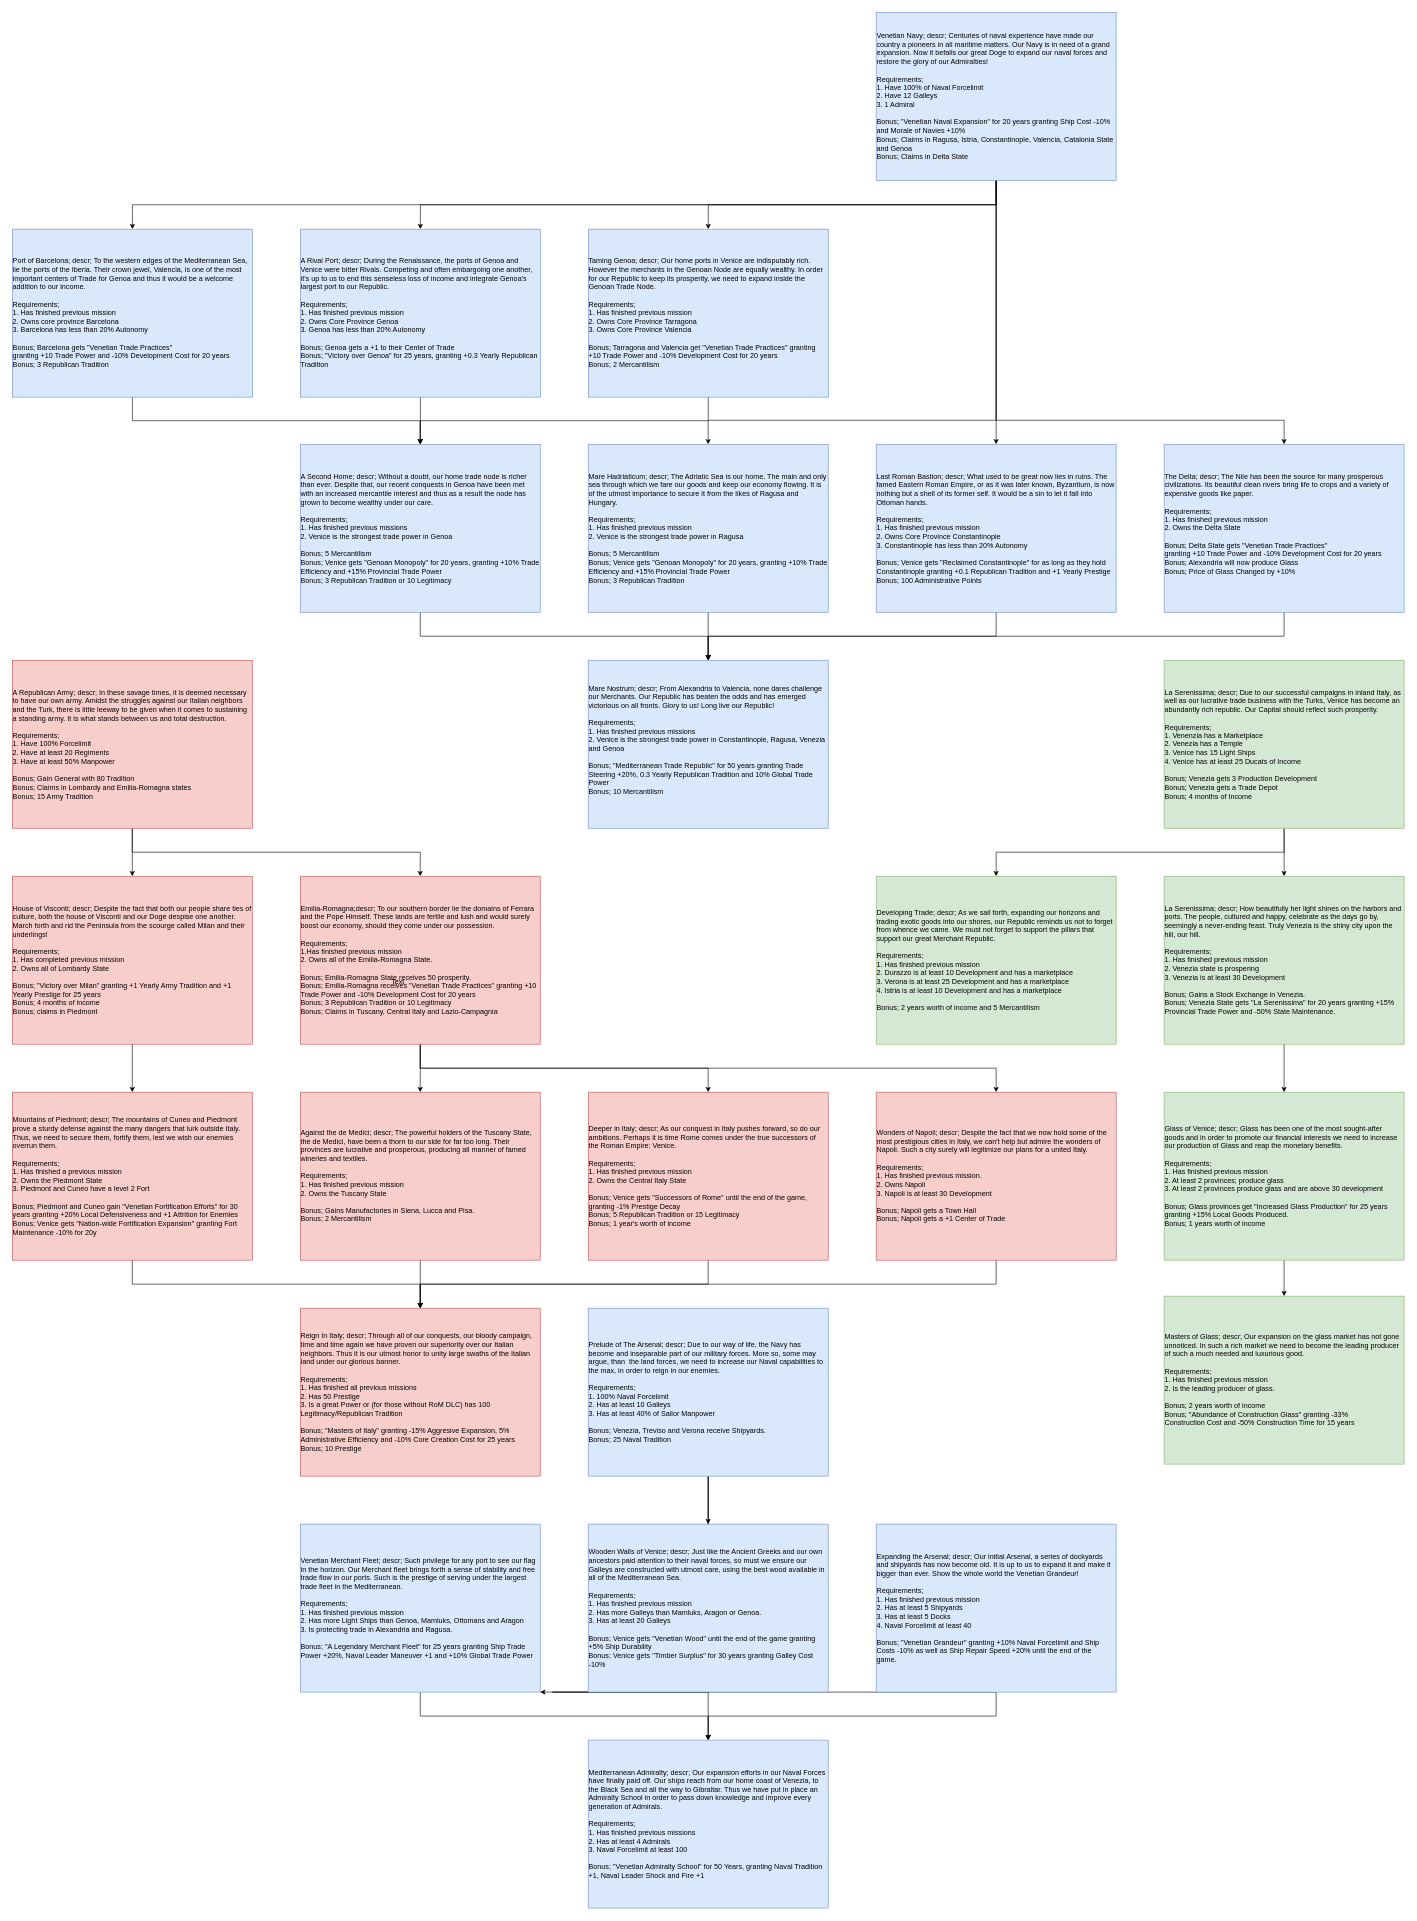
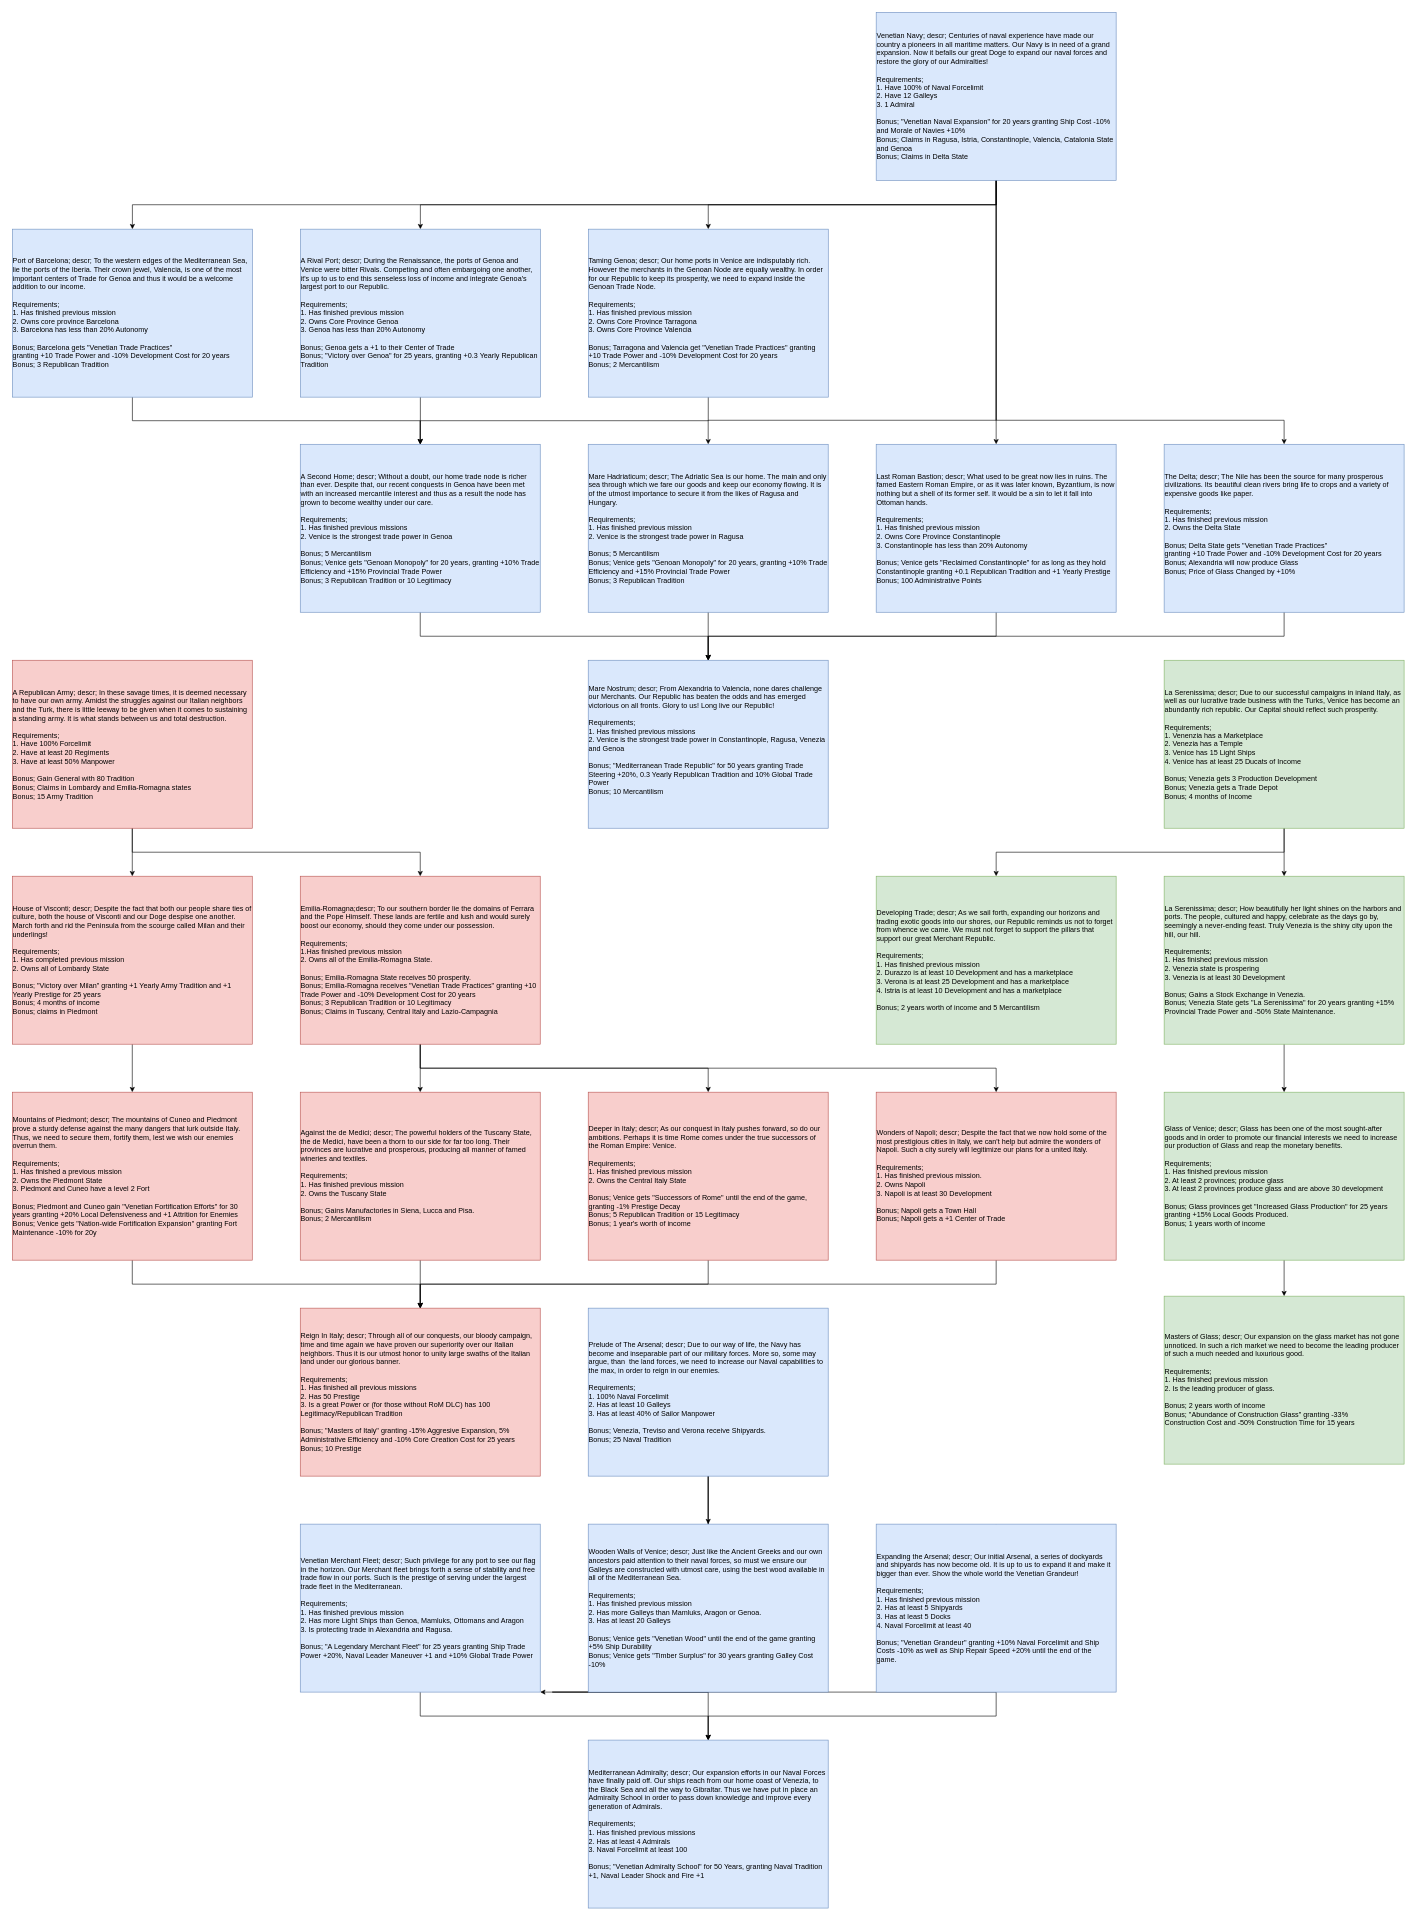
- <mxCell id="62" value="Text" style="text;html=1;resizable=0;points=[];autosize=1;align=left;verticalAlign=top;spacingTop=-4;fontSize=12;" vertex="1" parent="1"><mxGeometry x="650" y="1626" width="40" height="20" as="geometry" /></mxCell>
